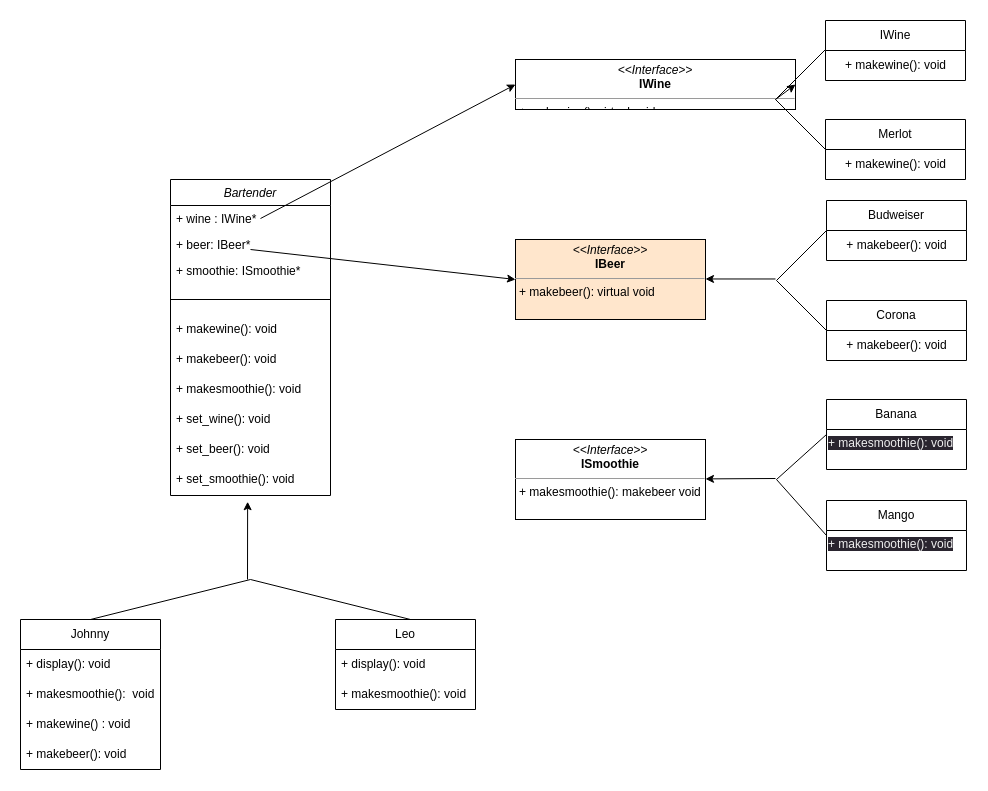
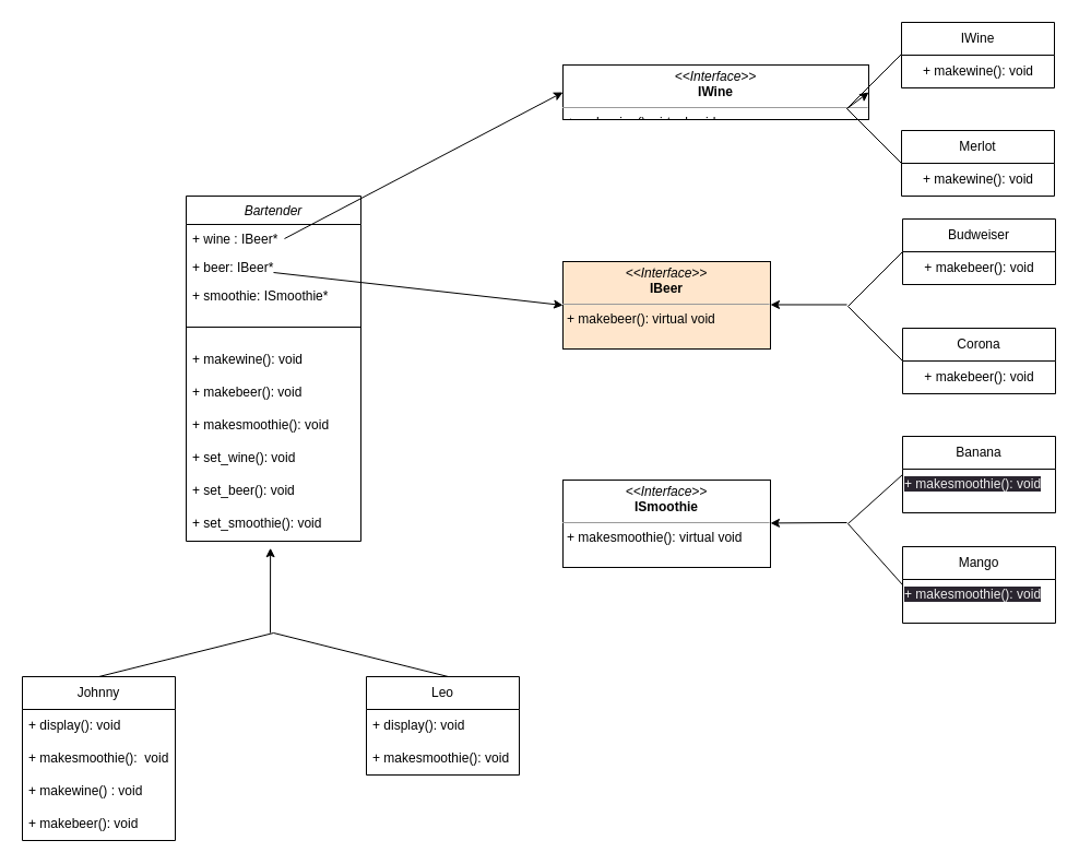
- <mxCell id="3" value="+ wine : IWine*" style="text;align=left;verticalAlign=top;spacingLeft=4;spacingRight=4;overflow=hidden;rotatable=0;points=[[0,0.5],[1,0.5]];portConstraint=eastwest;rounded=0;shadow=0;html=0;" parent="2" vertex="1"><mxGeometry y="26" width="160" height="26" as="geometry" /></mxCell>
+ <mxCell id="3" value="+ wine : IBeer*" style="text;align=left;verticalAlign=top;spacingLeft=4;spacingRight=4;overflow=hidden;rotatable=0;points=[[0,0.5],[1,0.5]];portConstraint=eastwest;rounded=0;shadow=0;html=0;" parent="2" vertex="1"><mxGeometry y="26" width="160" height="26" as="geometry" /></mxCell>
- <mxCell id="15" value="&lt;p style=&quot;margin:0px;margin-top:4px;text-align:center;&quot;&gt;&lt;i&gt;&amp;lt;&amp;lt;Interface&amp;gt;&amp;gt;&lt;/i&gt;&lt;br&gt;&lt;b&gt;ISmoothie&lt;/b&gt;&lt;/p&gt;&lt;hr size=&quot;1&quot;&gt;&lt;p style=&quot;margin:0px;margin-left:4px;&quot;&gt;+ makesmoothie(): makebeer void&lt;/p&gt;&lt;p style=&quot;margin:0px;margin-left:4px;&quot;&gt;&lt;br&gt;&lt;/p&gt;" style="verticalAlign=top;align=left;overflow=fill;fontSize=12;fontFamily=Helvetica;html=1;whiteSpace=wrap;" parent="1" vertex="1"><mxGeometry x="515" y="439" width="190" height="80" as="geometry" /></mxCell>
+ <mxCell id="15" value="&lt;p style=&quot;margin:0px;margin-top:4px;text-align:center;&quot;&gt;&lt;i&gt;&amp;lt;&amp;lt;Interface&amp;gt;&amp;gt;&lt;/i&gt;&lt;br&gt;&lt;b&gt;ISmoothie&lt;/b&gt;&lt;/p&gt;&lt;hr size=&quot;1&quot;&gt;&lt;p style=&quot;margin:0px;margin-left:4px;&quot;&gt;+ makesmoothie(): virtual void&lt;/p&gt;&lt;p style=&quot;margin:0px;margin-left:4px;&quot;&gt;&lt;br&gt;&lt;/p&gt;" style="verticalAlign=top;align=left;overflow=fill;fontSize=12;fontFamily=Helvetica;html=1;whiteSpace=wrap;" parent="1" vertex="1"><mxGeometry x="515" y="439" width="190" height="80" as="geometry" /></mxCell>
